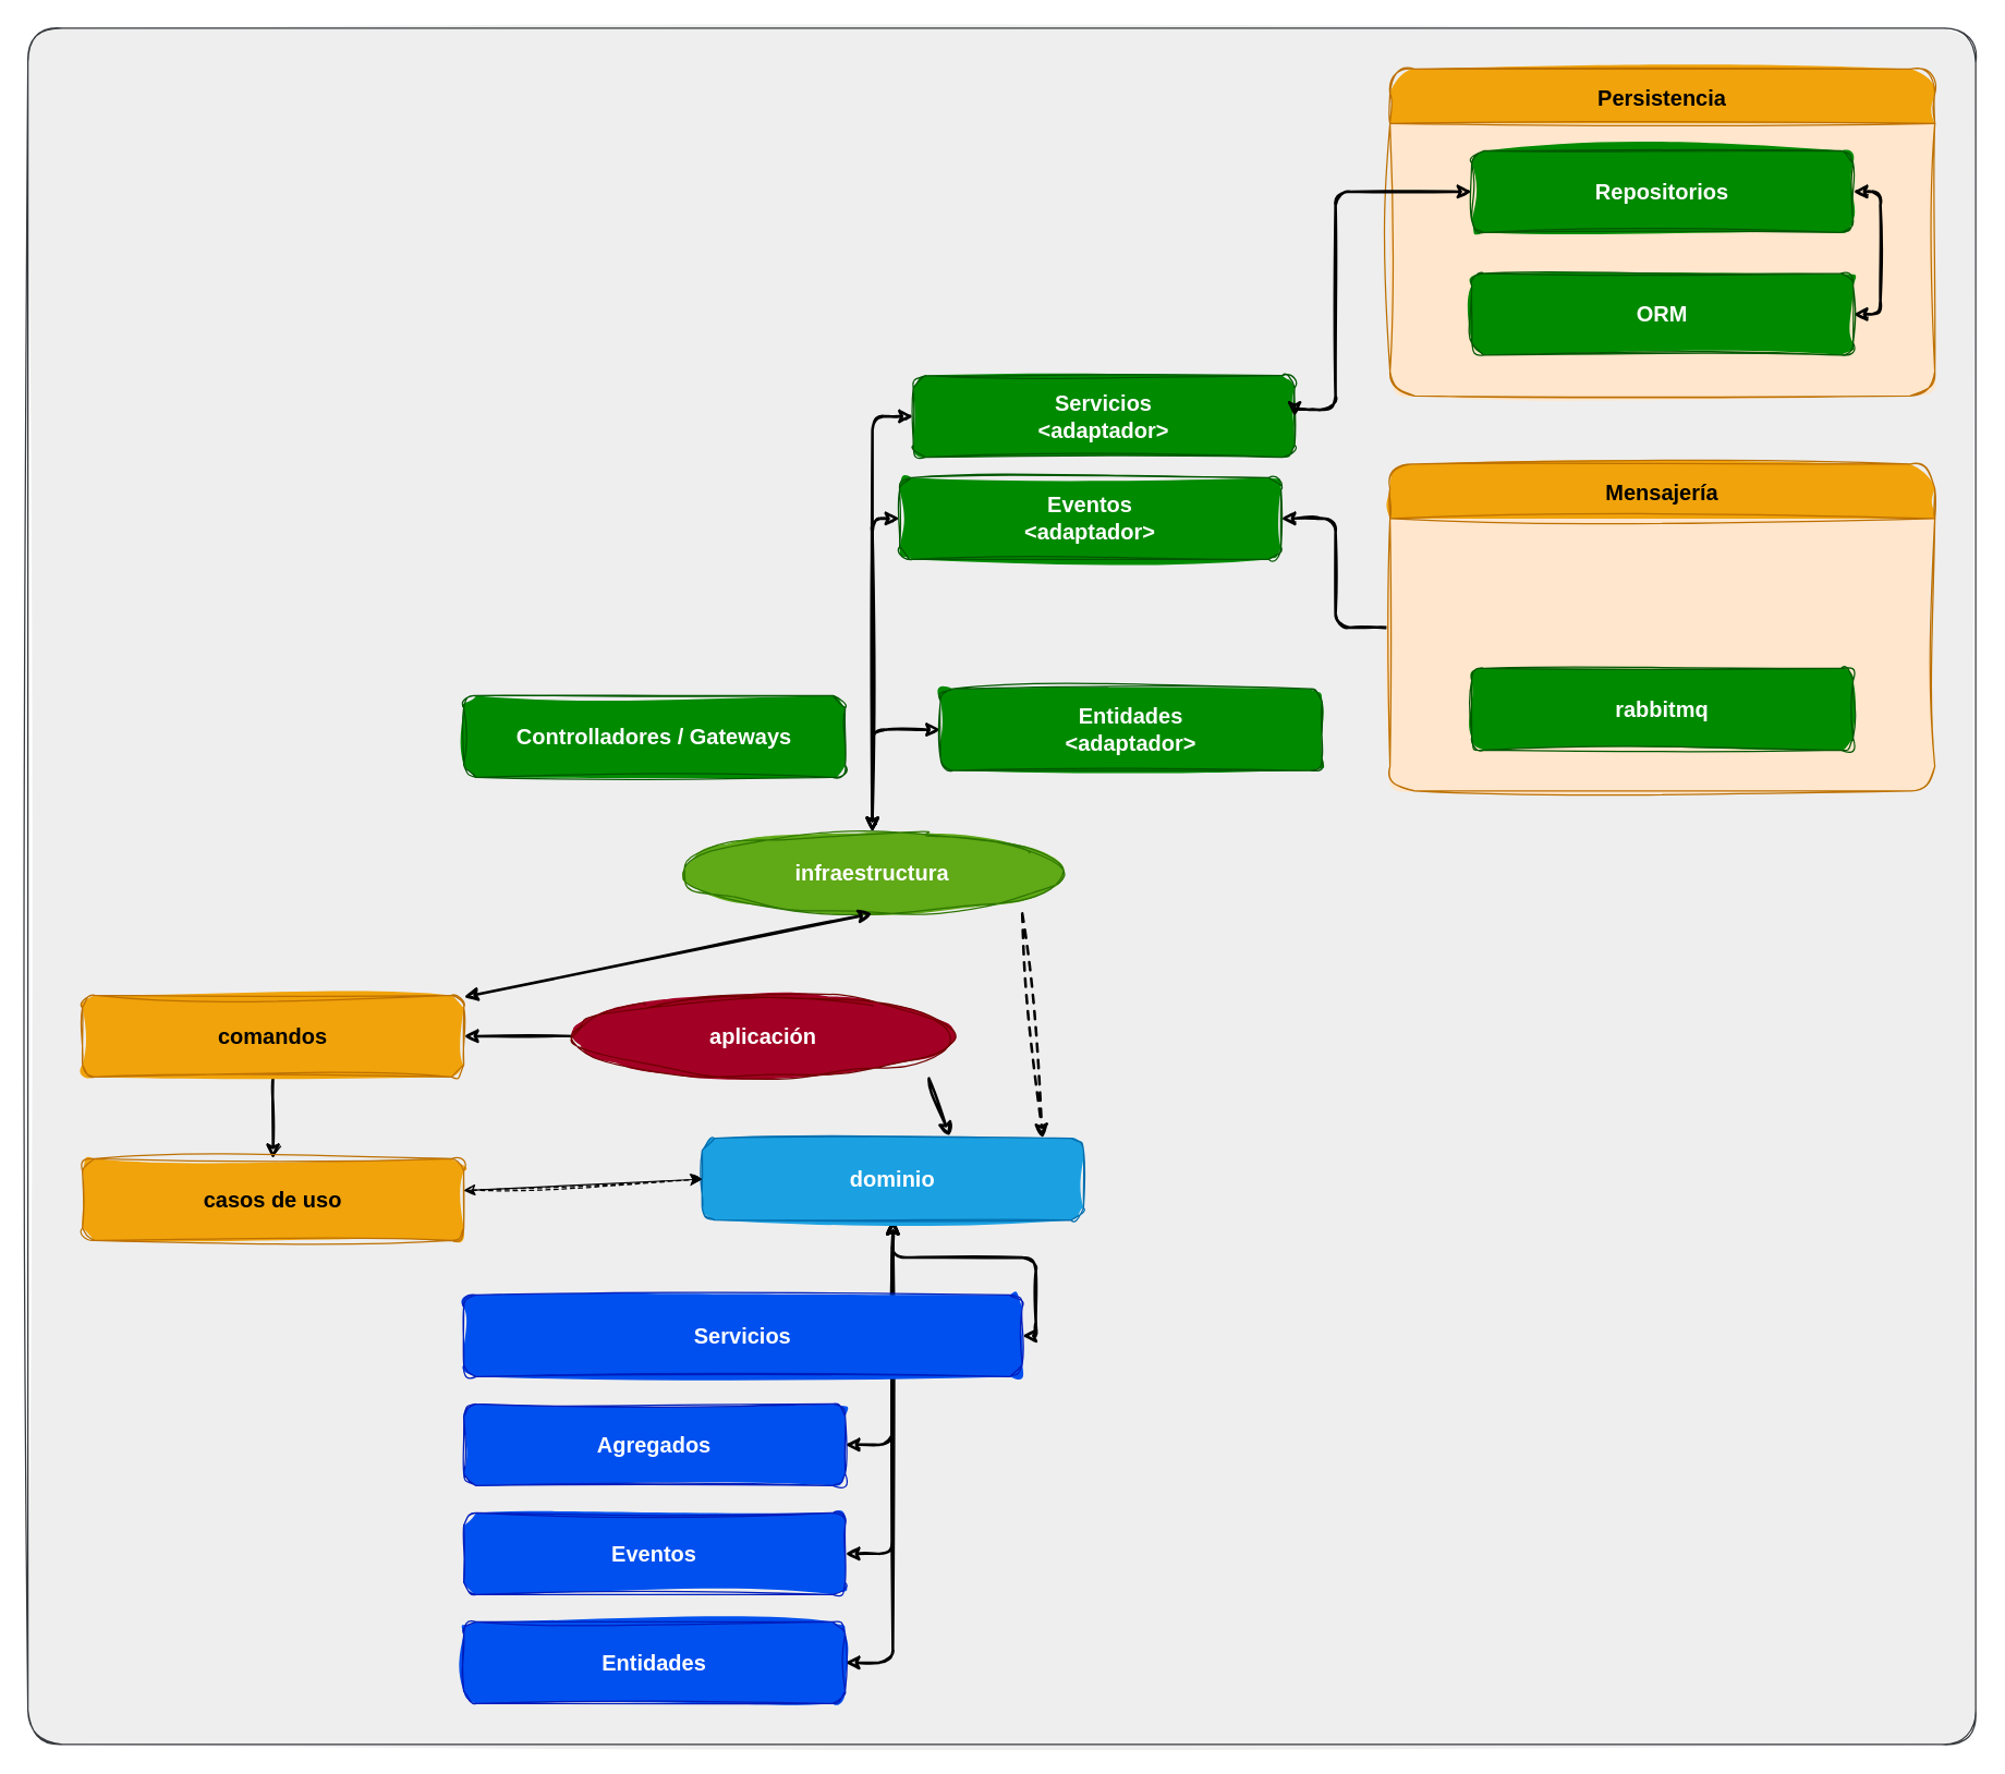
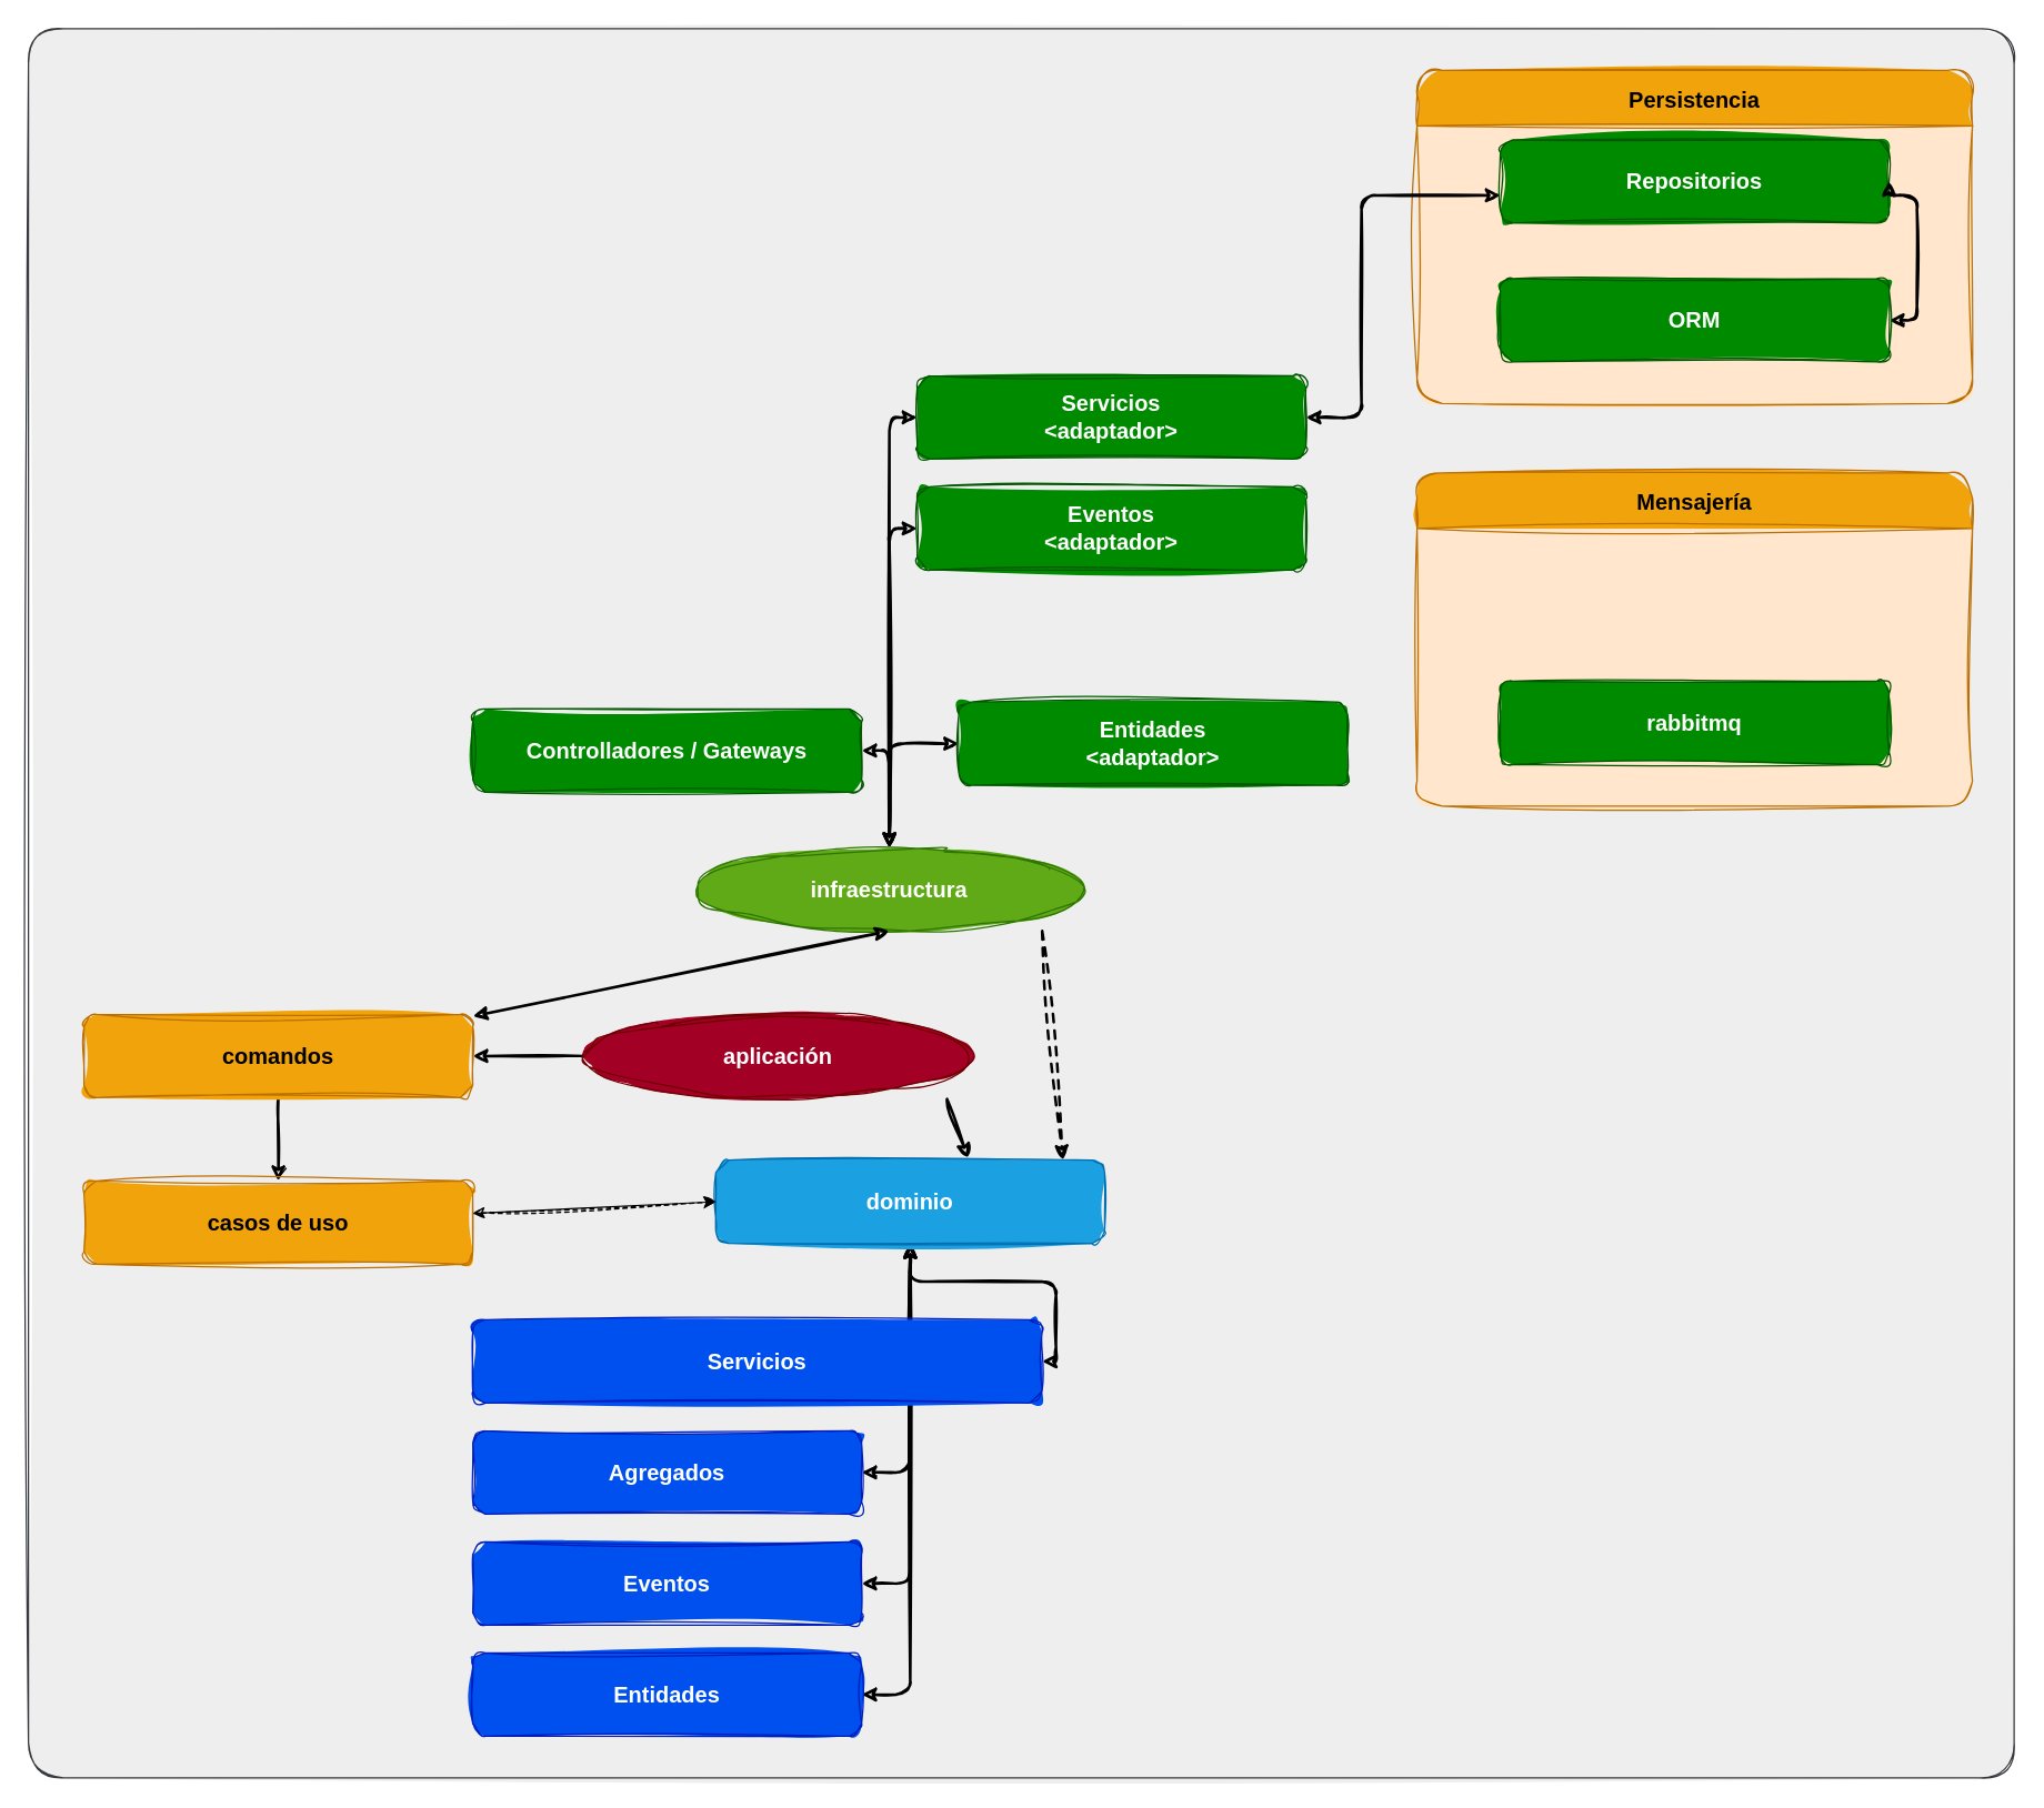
- <mxCell id="26" value="Repositorios" style="rounded=1;whiteSpace=wrap;html=1;fontStyle=1;fontSize=16;sketch=1;curveFitting=1;jiggle=2;fillColor=#008a00;fontColor=#ffffff;strokeColor=#005700;fillStyle=solid;" parent="25" vertex="1"><mxGeometry x="60" y="60" width="280" height="60" as="geometry" /></mxCell>
+ <mxCell id="26" value="Repositorios" style="rounded=1;whiteSpace=wrap;html=1;fontStyle=1;fontSize=16;sketch=1;curveFitting=1;jiggle=2;fillColor=#008a00;fontColor=#ffffff;strokeColor=#005700;fillStyle=solid;" parent="25" vertex="1"><mxGeometry x="60" y="50" width="280" height="60" as="geometry" /></mxCell>
- <mxCell id="19" value="Servicios&lt;br&gt;&amp;lt;adaptador&amp;gt;" style="rounded=1;whiteSpace=wrap;html=1;fontStyle=1;fontSize=16;sketch=1;curveFitting=1;jiggle=2;fillColor=#008a00;fontColor=#ffffff;strokeColor=#005700;fillStyle=solid;" parent="1" vertex="1"><mxGeometry x="670" y="275" width="280" height="60" as="geometry" /></mxCell>
+ <mxCell id="19" value="Servicios&lt;br&gt;&amp;lt;adaptador&amp;gt;" style="rounded=1;whiteSpace=wrap;html=1;fontStyle=1;fontSize=16;sketch=1;curveFitting=1;jiggle=2;fillColor=#008a00;fontColor=#ffffff;strokeColor=#005700;fillStyle=solid;" parent="1" vertex="1"><mxGeometry x="660" y="270" width="280" height="60" as="geometry" /></mxCell>
- <mxCell id="35" style="edgeStyle=orthogonalEdgeStyle;sketch=1;html=1;entryX=1;entryY=0.5;entryDx=0;entryDy=0;strokeColor=#000000;strokeWidth=2;fontSize=16;startArrow=none;startFill=0;" parent="1" source="36" target="20" edge="1"><mxGeometry relative="1" as="geometry" /></mxCell>
+ <mxCell id="6" style="edgeStyle=orthogonalEdgeStyle;sketch=1;html=1;entryX=1;entryY=0.5;entryDx=0;entryDy=0;strokeColor=#000000;strokeWidth=2;fontSize=16;startArrow=classic;startFill=1;" parent="1" source="7" target="38" edge="1"><mxGeometry relative="1" as="geometry" /></mxCell>
